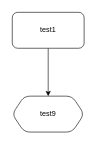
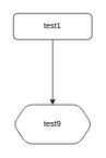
- <mxCell id="3" value="test1" style="rounded=1;whiteSpace=wrap;html=1;" vertex="1" parent="1"><mxGeometry x="20" y="20" width="120" height="60" as="geometry" /></mxCell>
+ <mxCell id="3" value="test1" style="rounded=1;whiteSpace=wrap;html=1;" vertex="1" parent="1"><mxGeometry x="20" y="20" width="120" height="40" as="geometry" /></mxCell>
